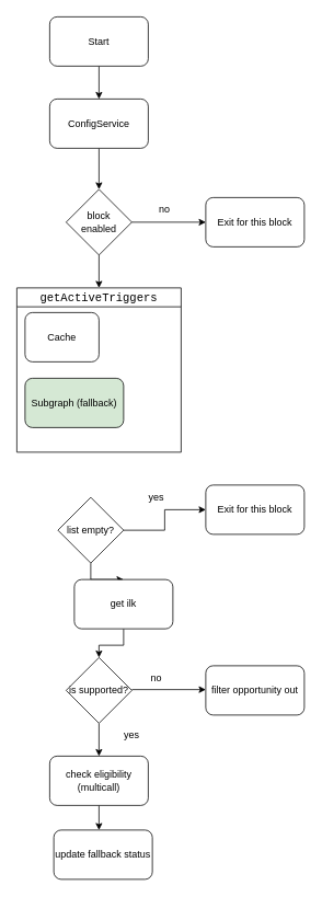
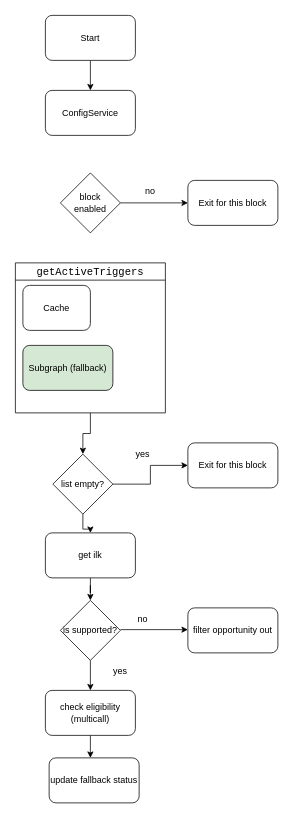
- <mxCell id="4" style="edgeStyle=orthogonalEdgeStyle;rounded=0;orthogonalLoop=1;jettySize=auto;html=1;exitX=0.5;exitY=1;exitDx=0;exitDy=0;entryX=0.5;entryY=0;entryDx=0;entryDy=0;" edge="1" parent="1" source="5" target="8"><mxGeometry relative="1" as="geometry" /></mxCell>
- <mxCell id="7" style="edgeStyle=orthogonalEdgeStyle;rounded=0;orthogonalLoop=1;jettySize=auto;html=1;exitX=0.5;exitY=1;exitDx=0;exitDy=0;" edge="1" parent="1" source="8" target="12"><mxGeometry relative="1" as="geometry" /></mxCell>
+ <mxCell id="11" style="edgeStyle=orthogonalEdgeStyle;rounded=0;orthogonalLoop=1;jettySize=auto;html=1;exitX=0.5;exitY=1;exitDx=0;exitDy=0;entryX=0.5;entryY=0;entryDx=0;entryDy=0;" edge="1" parent="1" source="12" target="17"><mxGeometry relative="1" as="geometry" /></mxCell>
- <mxCell id="21" value="get ilk" style="rounded=1;whiteSpace=wrap;html=1;" vertex="1" parent="1"><mxGeometry x="90" y="705" width="120" height="60" as="geometry" /></mxCell>
+ <mxCell id="21" value="get ilk" style="rounded=1;whiteSpace=wrap;html=1;" vertex="1" parent="1"><mxGeometry x="60" y="710" width="120" height="60" as="geometry" /></mxCell>
